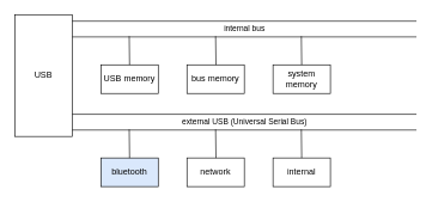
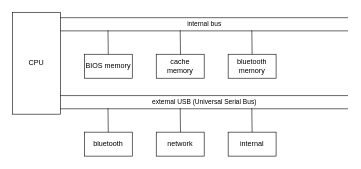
- <mxCell id="2" value="USB" style="rounded=0;whiteSpace=wrap;html=1;" parent="1" vertex="1"><mxGeometry x="20" y="20" width="80" height="170" as="geometry" /></mxCell>
+ <mxCell id="2" value="CPU" style="rounded=0;whiteSpace=wrap;html=1;" parent="1" vertex="1"><mxGeometry x="20" y="20" width="80" height="170" as="geometry" /></mxCell>
- <mxCell id="3" value="USB memory" style="rounded=0;whiteSpace=wrap;html=1;" parent="1" vertex="1"><mxGeometry x="140" y="90" width="80" height="40" as="geometry" /></mxCell>
+ <mxCell id="3" value="BIOS memory" style="rounded=0;whiteSpace=wrap;html=1;" parent="1" vertex="1"><mxGeometry x="140" y="90" width="80" height="40" as="geometry" /></mxCell>
- <mxCell id="5" value="bus memory" style="rounded=0;whiteSpace=wrap;html=1;" parent="1" vertex="1"><mxGeometry x="260" y="90" width="80" height="40" as="geometry" /></mxCell>
+ <mxCell id="5" value="cache memory" style="rounded=0;whiteSpace=wrap;html=1;" parent="1" vertex="1"><mxGeometry x="260" y="90" width="80" height="40" as="geometry" /></mxCell>
- <mxCell id="4" value="system memory" style="rounded=0;whiteSpace=wrap;html=1;" parent="1" vertex="1"><mxGeometry x="380" y="90" width="80" height="40" as="geometry" /></mxCell>
+ <mxCell id="4" value="bluetooth memory" style="rounded=0;whiteSpace=wrap;html=1;" parent="1" vertex="1"><mxGeometry x="380" y="90" width="80" height="40" as="geometry" /></mxCell>
- <mxCell id="10" value="bluetooth" style="rounded=0;whiteSpace=wrap;html=1;fillColor=#dae8fc;" vertex="1" parent="1"><mxGeometry x="140" y="220" width="80" height="40" as="geometry" /></mxCell>
+ <mxCell id="10" value="bluetooth" style="rounded=0;whiteSpace=wrap;html=1;" vertex="1" parent="1"><mxGeometry x="140" y="220" width="80" height="40" as="geometry" /></mxCell>
